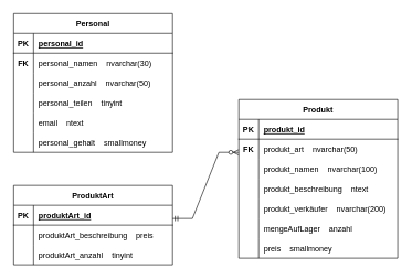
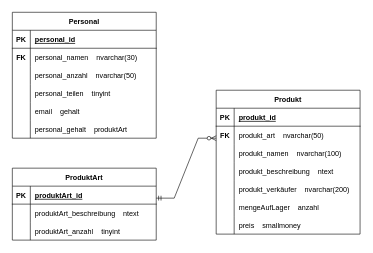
- <mxCell id="50" value="email    ntext" style="shape=partialRectangle;connectable=0;fillColor=none;top=0;left=0;bottom=0;right=0;align=left;spacingLeft=6;overflow=hidden;" vertex="1" parent="48"><mxGeometry x="30" width="210" height="30" as="geometry"><mxRectangle width="210" height="30" as="alternateBounds" /></mxGeometry></mxCell>
+ <mxCell id="50" value="email    gehalt" style="shape=partialRectangle;connectable=0;fillColor=none;top=0;left=0;bottom=0;right=0;align=left;spacingLeft=6;overflow=hidden;" vertex="1" parent="48"><mxGeometry x="30" width="210" height="30" as="geometry"><mxRectangle width="210" height="30" as="alternateBounds" /></mxGeometry></mxCell>
- <mxCell id="53" value="personal_gehalt    smallmoney" style="shape=partialRectangle;connectable=0;fillColor=none;top=0;left=0;bottom=0;right=0;align=left;spacingLeft=6;overflow=hidden;" vertex="1" parent="51"><mxGeometry x="30" width="210" height="30" as="geometry"><mxRectangle width="210" height="30" as="alternateBounds" /></mxGeometry></mxCell>
+ <mxCell id="53" value="personal_gehalt    produktArt" style="shape=partialRectangle;connectable=0;fillColor=none;top=0;left=0;bottom=0;right=0;align=left;spacingLeft=6;overflow=hidden;" vertex="1" parent="51"><mxGeometry x="30" width="210" height="30" as="geometry"><mxRectangle width="210" height="30" as="alternateBounds" /></mxGeometry></mxCell>
- <mxCell id="30" value="produktArt_beschreibung    preis" style="shape=partialRectangle;connectable=0;fillColor=none;top=0;left=0;bottom=0;right=0;align=left;spacingLeft=6;overflow=hidden;" vertex="1" parent="28"><mxGeometry x="30" width="210" height="30" as="geometry"><mxRectangle width="210" height="30" as="alternateBounds" /></mxGeometry></mxCell>
+ <mxCell id="30" value="produktArt_beschreibung    ntext" style="shape=partialRectangle;connectable=0;fillColor=none;top=0;left=0;bottom=0;right=0;align=left;spacingLeft=6;overflow=hidden;" vertex="1" parent="28"><mxGeometry x="30" width="210" height="30" as="geometry"><mxRectangle width="210" height="30" as="alternateBounds" /></mxGeometry></mxCell>
